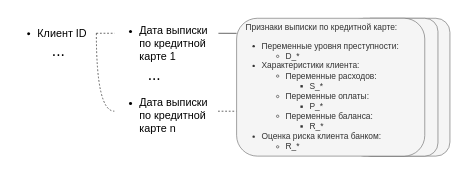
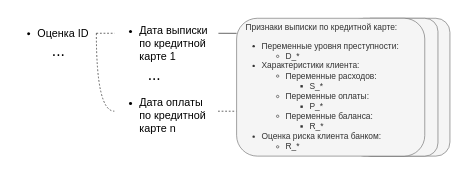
- <mxCell id="6" value="&lt;ul style=&quot;font-size: 18px;&quot;&gt;&lt;li style=&quot;font-size: 18px;&quot;&gt;Клиент ID&amp;nbsp;&lt;/li&gt;&lt;/ul&gt;" style="text;strokeColor=none;fillColor=none;html=1;whiteSpace=wrap;verticalAlign=middle;overflow=hidden;fontSize=18;" parent="1" vertex="1"><mxGeometry x="20" y="20" width="140" height="70" as="geometry" /></mxCell>
+ <mxCell id="6" value="&lt;ul style=&quot;font-size: 18px;&quot;&gt;&lt;li style=&quot;font-size: 18px;&quot;&gt;Оценка ID&amp;nbsp;&lt;/li&gt;&lt;/ul&gt;" style="text;strokeColor=none;fillColor=none;html=1;whiteSpace=wrap;verticalAlign=middle;overflow=hidden;fontSize=18;" parent="1" vertex="1"><mxGeometry x="20" y="20" width="140" height="70" as="geometry" /></mxCell>
- <mxCell id="11" value="&lt;ul style=&quot;font-size: 18px;&quot;&gt;&lt;li style=&quot;font-size: 18px;&quot;&gt;Дата выписки по кредитной карте n&lt;/li&gt;&lt;/ul&gt;" style="text;strokeColor=none;fillColor=none;html=1;whiteSpace=wrap;verticalAlign=middle;overflow=hidden;rounded=1;arcSize=50;shadow=0;align=left;fontSize=18;" vertex="1" parent="1"><mxGeometry x="190" y="140" width="168" height="90" as="geometry" /></mxCell>
+ <mxCell id="11" value="&lt;ul style=&quot;font-size: 18px;&quot;&gt;&lt;li style=&quot;font-size: 18px;&quot;&gt;Дата оплаты по кредитной карте n&lt;/li&gt;&lt;/ul&gt;" style="text;strokeColor=none;fillColor=none;html=1;whiteSpace=wrap;verticalAlign=middle;overflow=hidden;rounded=1;arcSize=50;shadow=0;align=left;fontSize=18;" vertex="1" parent="1"><mxGeometry x="190" y="140" width="168" height="90" as="geometry" /></mxCell>
